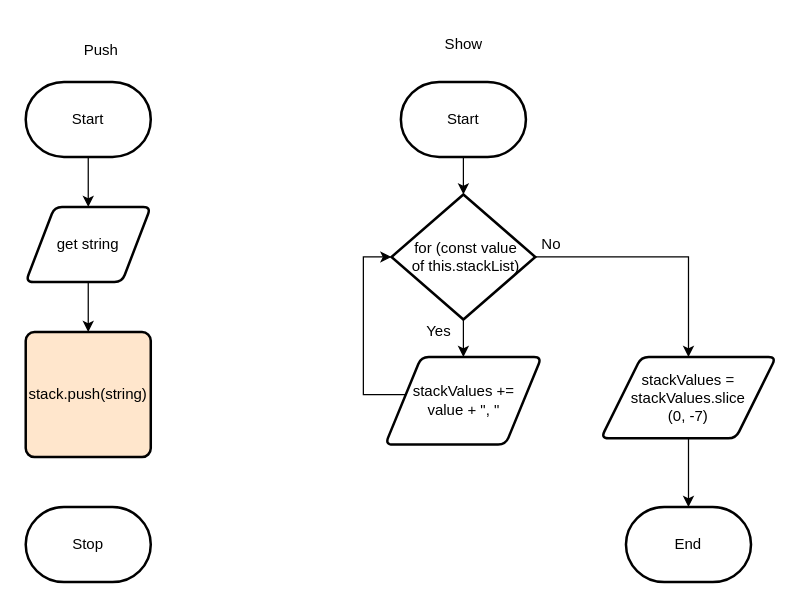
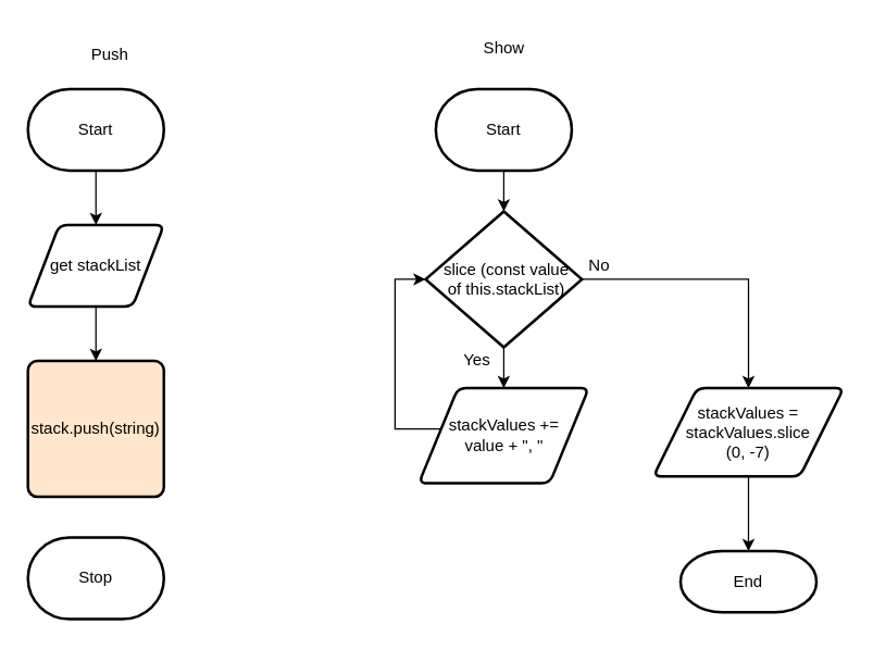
- <mxCell id="6" value="get string" style="shape=parallelogram;html=1;strokeWidth=2;perimeter=parallelogramPerimeter;whiteSpace=wrap;rounded=1;arcSize=12;size=0.23;" parent="1" vertex="1"><mxGeometry x="20" y="165" width="100" height="60" as="geometry" /></mxCell>
+ <mxCell id="6" value="get stackList" style="shape=parallelogram;html=1;strokeWidth=2;perimeter=parallelogramPerimeter;whiteSpace=wrap;rounded=1;arcSize=12;size=0.23;" parent="1" vertex="1"><mxGeometry x="20" y="165" width="100" height="60" as="geometry" /></mxCell>
- <mxCell id="15" value="&amp;nbsp;for (const value&lt;br&gt;&amp;nbsp;of this.stackList)" style="strokeWidth=2;html=1;shape=mxgraph.flowchart.decision;whiteSpace=wrap;" parent="1" vertex="1"><mxGeometry x="312.5" y="155" width="115" height="100" as="geometry" /></mxCell>
+ <mxCell id="15" value="&amp;nbsp;slice (const value&lt;br&gt;&amp;nbsp;of this.stackList)" style="strokeWidth=2;html=1;shape=mxgraph.flowchart.decision;whiteSpace=wrap;" parent="1" vertex="1"><mxGeometry x="312.5" y="155" width="115" height="100" as="geometry" /></mxCell>
- <mxCell id="2" value="Stop" style="strokeWidth=2;html=1;shape=mxgraph.flowchart.terminator;whiteSpace=wrap;" parent="1" vertex="1"><mxGeometry x="20" y="405" width="100" height="60" as="geometry" /></mxCell>
+ <mxCell id="2" value="Stop" style="strokeWidth=2;html=1;shape=mxgraph.flowchart.terminator;whiteSpace=wrap;" parent="1" vertex="1"><mxGeometry x="20" y="395" width="100" height="60" as="geometry" /></mxCell>
- <mxCell id="9" value="End" style="strokeWidth=2;html=1;shape=mxgraph.flowchart.terminator;whiteSpace=wrap;" parent="1" vertex="1"><mxGeometry x="500" y="405" width="100" height="60" as="geometry" /></mxCell>
+ <mxCell id="9" value="End" style="strokeWidth=2;html=1;shape=mxgraph.flowchart.terminator;whiteSpace=wrap;" parent="1" vertex="1"><mxGeometry x="500" y="405" width="100" height="45" as="geometry" /></mxCell>
